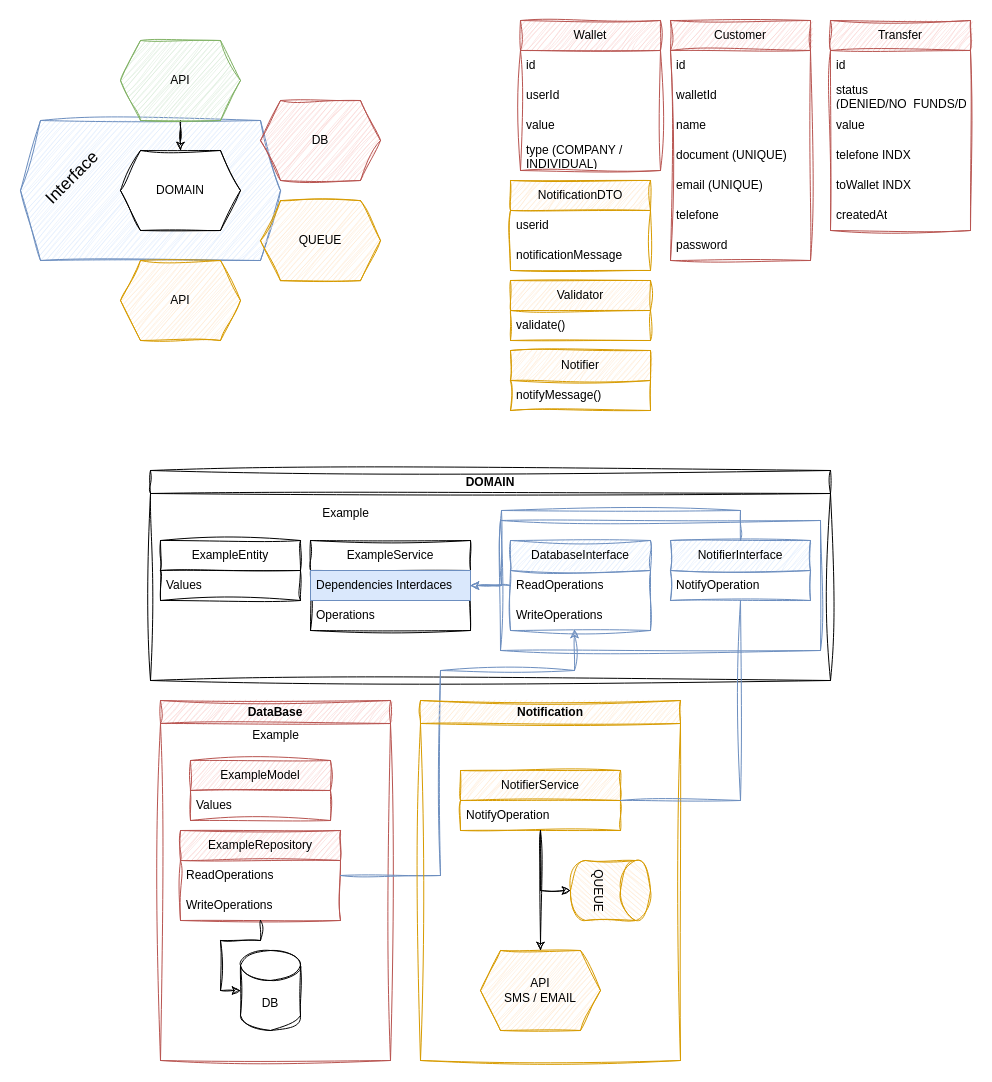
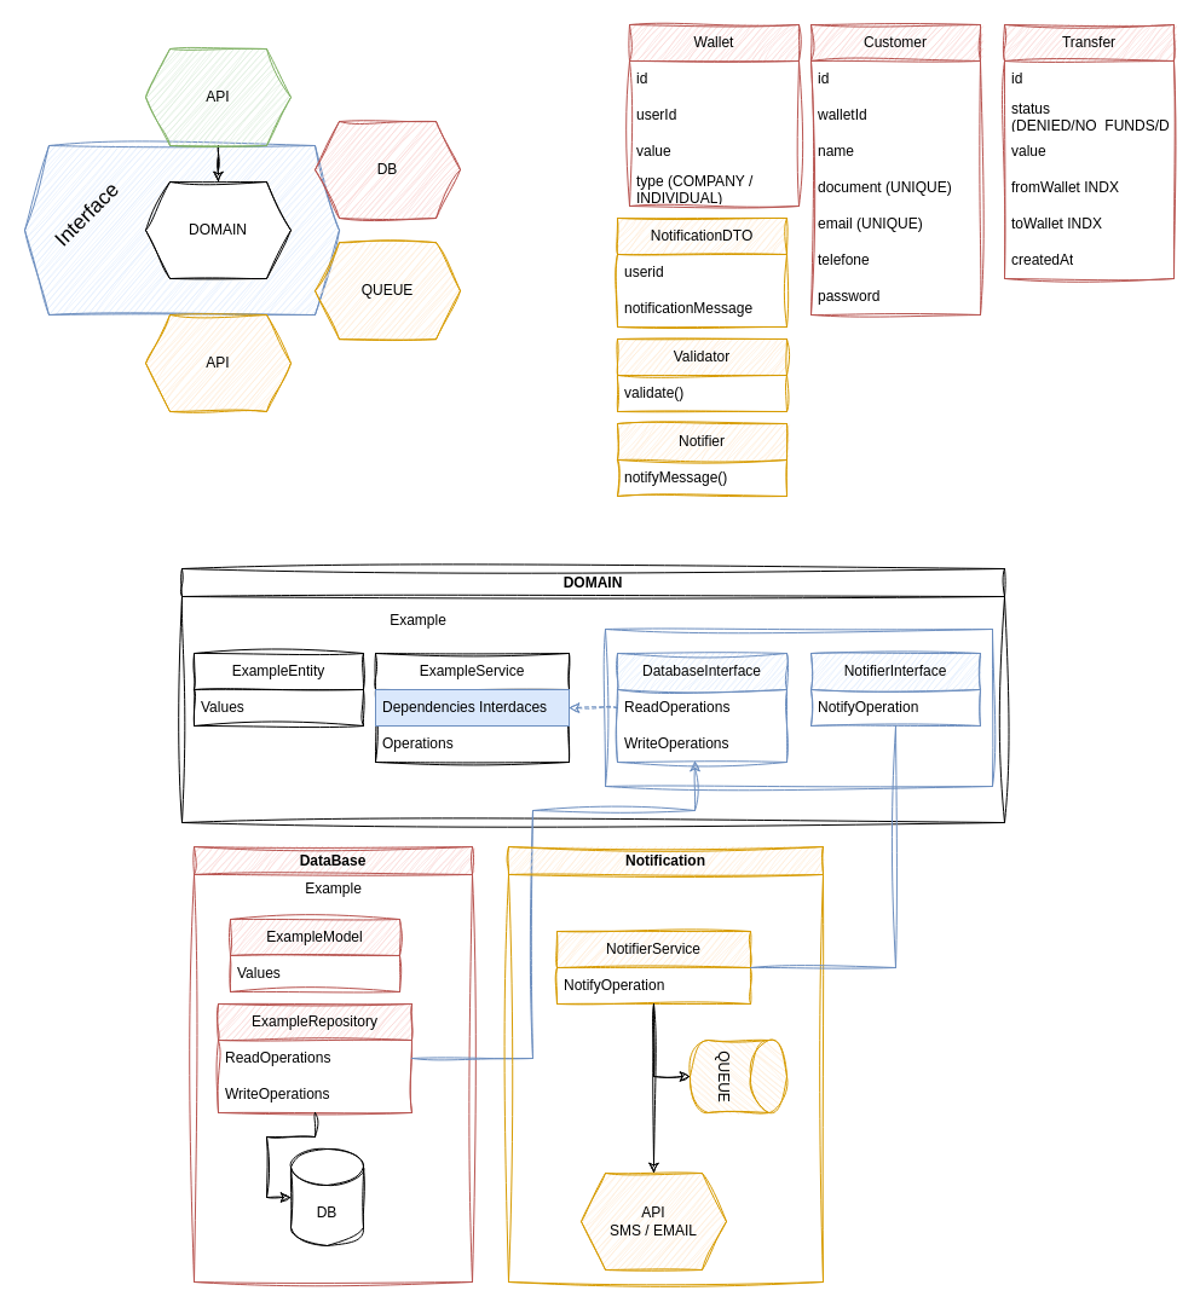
- <mxCell id="34" value="telefone INDX" style="text;strokeColor=none;fillColor=none;align=left;verticalAlign=middle;spacingLeft=4;spacingRight=4;overflow=hidden;points=[[0,0.5],[1,0.5]];portConstraint=eastwest;rotatable=0;whiteSpace=wrap;html=1;" vertex="1" parent="30"><mxGeometry y="120" width="140" height="30" as="geometry" /></mxCell>
+ <mxCell id="34" value="fromWallet INDX" style="text;strokeColor=none;fillColor=none;align=left;verticalAlign=middle;spacingLeft=4;spacingRight=4;overflow=hidden;points=[[0,0.5],[1,0.5]];portConstraint=eastwest;rotatable=0;whiteSpace=wrap;html=1;" vertex="1" parent="30"><mxGeometry y="120" width="140" height="30" as="geometry" /></mxCell>
- <mxCell id="48" style="edgeStyle=orthogonalEdgeStyle;rounded=0;sketch=1;hachureGap=4;jiggle=2;curveFitting=1;orthogonalLoop=1;jettySize=auto;html=1;fillColor=#dae8fc;strokeColor=#6c8ebf;entryX=1;entryY=0.5;entryDx=0;entryDy=0;" edge="1" parent="37" source="49" target="41"><mxGeometry relative="1" as="geometry"><mxPoint x="350" y="120" as="targetPoint" /><Array as="points"><mxPoint x="590" y="40" /><mxPoint x="351" y="40" /><mxPoint x="351" y="115" /></Array></mxGeometry></mxCell>
- <mxCell id="44" style="edgeStyle=orthogonalEdgeStyle;rounded=0;sketch=1;hachureGap=4;jiggle=2;curveFitting=1;orthogonalLoop=1;jettySize=auto;html=1;entryX=1;entryY=0.5;entryDx=0;entryDy=0;fillColor=#dae8fc;strokeColor=#6c8ebf;" edge="1" parent="37" source="45" target="40"><mxGeometry relative="1" as="geometry" /></mxCell>
+ <mxCell id="44" style="edgeStyle=orthogonalEdgeStyle;rounded=0;sketch=1;hachureGap=4;jiggle=2;curveFitting=1;orthogonalLoop=1;jettySize=auto;html=1;entryX=1;entryY=0.5;entryDx=0;entryDy=0;fillColor=#dae8fc;strokeColor=#6c8ebf;dashed=1;" edge="1" parent="37" source="45" target="40"><mxGeometry relative="1" as="geometry" /></mxCell>
- <mxCell id="65" value="API&lt;div&gt;SMS / EMAIL&lt;/div&gt;" style="shape=hexagon;perimeter=hexagonPerimeter2;whiteSpace=wrap;html=1;fixedSize=1;sketch=1;hachureGap=4;jiggle=2;curveFitting=1;fillColor=#ffe6cc;strokeColor=#d79b00;" vertex="1" parent="60"><mxGeometry x="60" y="250" width="120" height="80" as="geometry" /></mxCell>
+ <mxCell id="65" value="API&lt;div&gt;SMS / EMAIL&lt;/div&gt;" style="shape=hexagon;perimeter=hexagonPerimeter2;whiteSpace=wrap;html=1;fixedSize=1;sketch=1;hachureGap=4;jiggle=2;curveFitting=1;fillColor=#ffe6cc;strokeColor=#d79b00;" vertex="1" parent="60"><mxGeometry x="60" y="270" width="120" height="80" as="geometry" /></mxCell>
